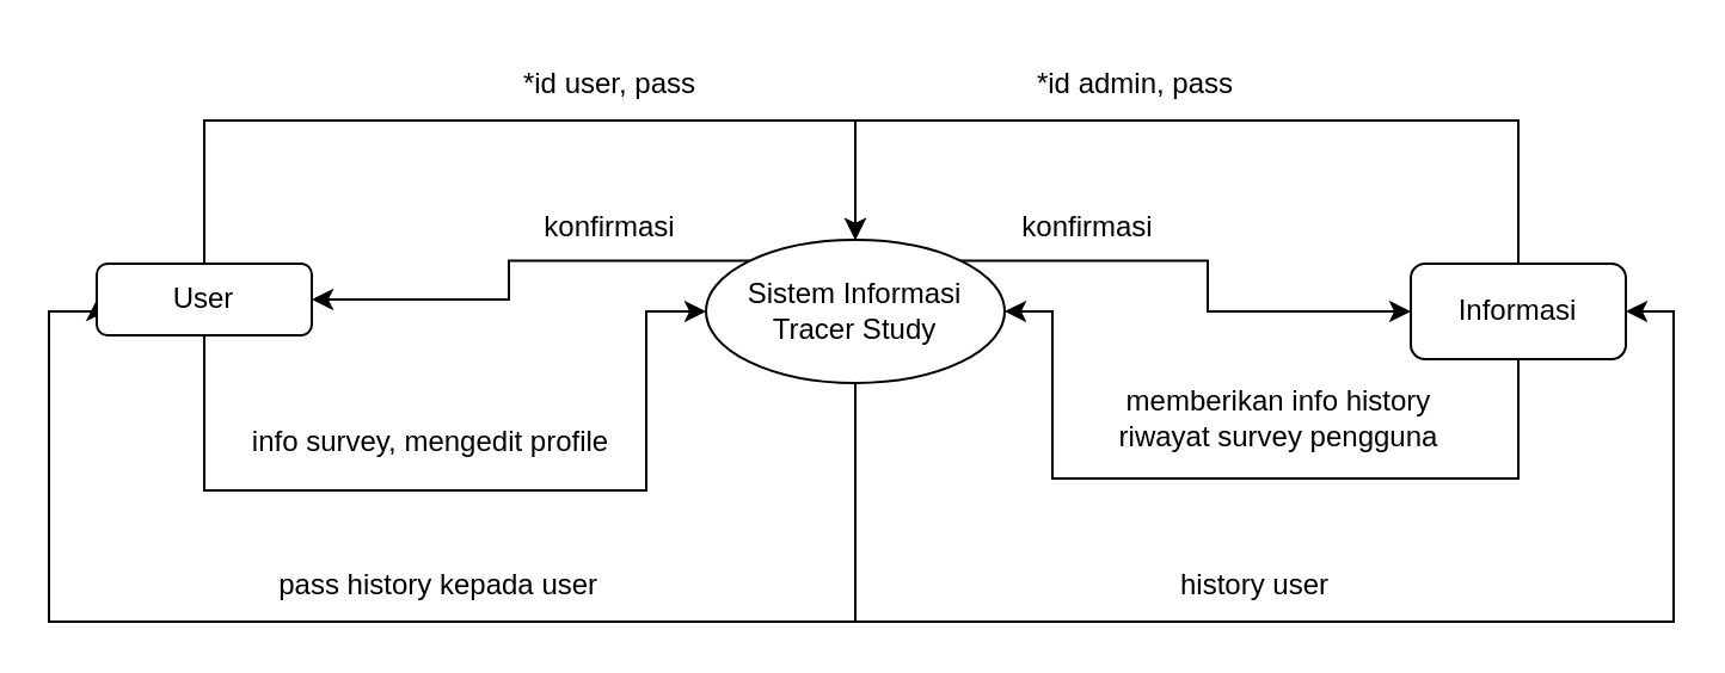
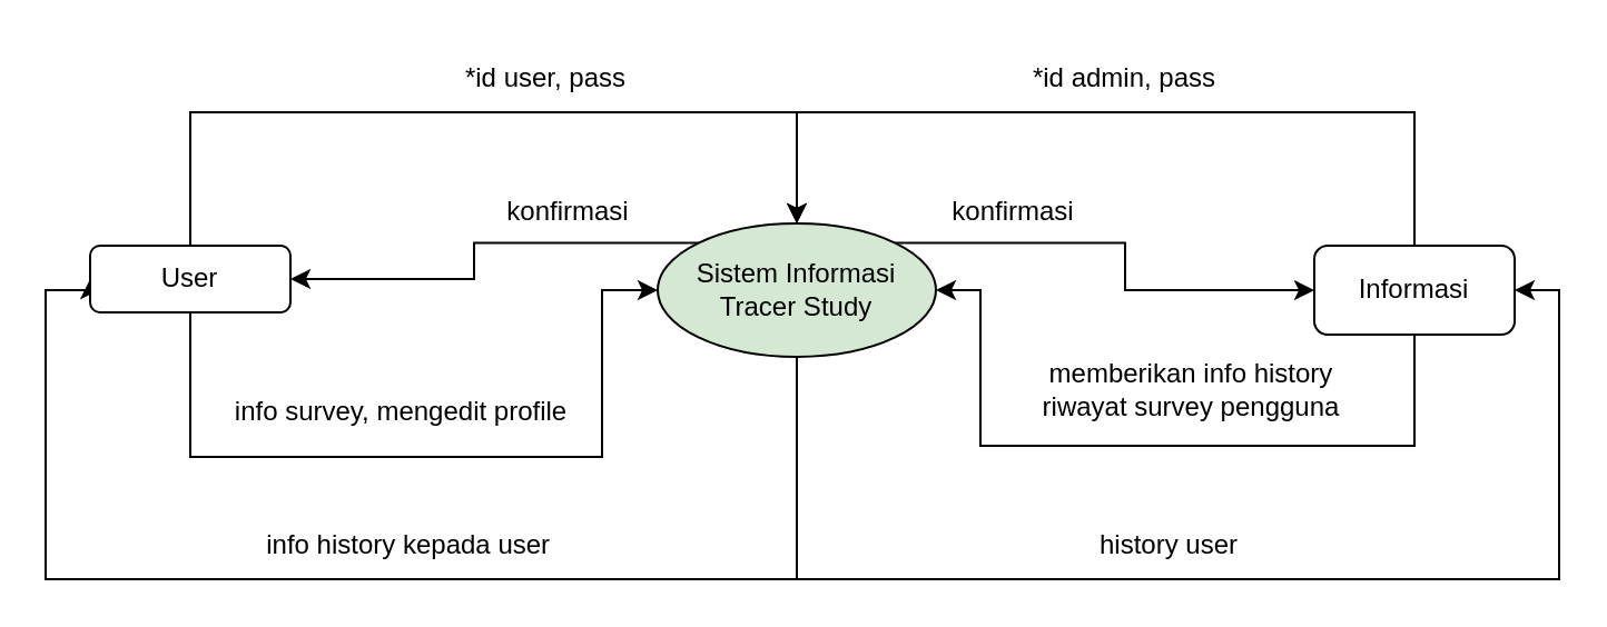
- <mxCell id="13" value="*id user, pass" style="text;html=1;strokeColor=none;fillColor=none;align=center;verticalAlign=middle;whiteSpace=wrap;rounded=0;" vertex="1" parent="1"><mxGeometry x="180" y="20" width="150" height="30" as="geometry" /></mxCell>
+ <mxCell id="13" value="*id user, pass" style="text;html=1;strokeColor=none;fillColor=none;align=center;verticalAlign=middle;whiteSpace=wrap;rounded=0;" vertex="1" parent="1"><mxGeometry x="170" y="20" width="150" height="30" as="geometry" /></mxCell>
- <mxCell id="14" value="*id admin, pass" style="text;html=1;strokeColor=none;fillColor=none;align=center;verticalAlign=middle;whiteSpace=wrap;rounded=0;" vertex="1" parent="1"><mxGeometry x="400" y="20" width="150" height="30" as="geometry" /></mxCell>
+ <mxCell id="14" value="*id admin, pass" style="text;html=1;strokeColor=none;fillColor=none;align=center;verticalAlign=middle;whiteSpace=wrap;rounded=0;" vertex="1" parent="1"><mxGeometry x="430" y="20" width="150" height="30" as="geometry" /></mxCell>
- <mxCell id="6" value="Sistem Informasi Tracer Study" style="ellipse;whiteSpace=wrap;html=1;" vertex="1" parent="1"><mxGeometry x="295" y="100" width="125" height="60" as="geometry" /></mxCell>
+ <mxCell id="6" value="Sistem Informasi Tracer Study" style="ellipse;whiteSpace=wrap;html=1;fillColor=#d5e8d4;" vertex="1" parent="1"><mxGeometry x="295" y="100" width="125" height="60" as="geometry" /></mxCell>
- <mxCell id="19" value="pass history kepada user&amp;nbsp;" style="text;html=1;strokeColor=none;fillColor=none;align=center;verticalAlign=middle;whiteSpace=wrap;rounded=0;" vertex="1" parent="1"><mxGeometry x="110" y="230" width="150" height="30" as="geometry" /></mxCell>
+ <mxCell id="19" value="info history kepada user&amp;nbsp;" style="text;html=1;strokeColor=none;fillColor=none;align=center;verticalAlign=middle;whiteSpace=wrap;rounded=0;" vertex="1" parent="1"><mxGeometry x="110" y="230" width="150" height="30" as="geometry" /></mxCell>
